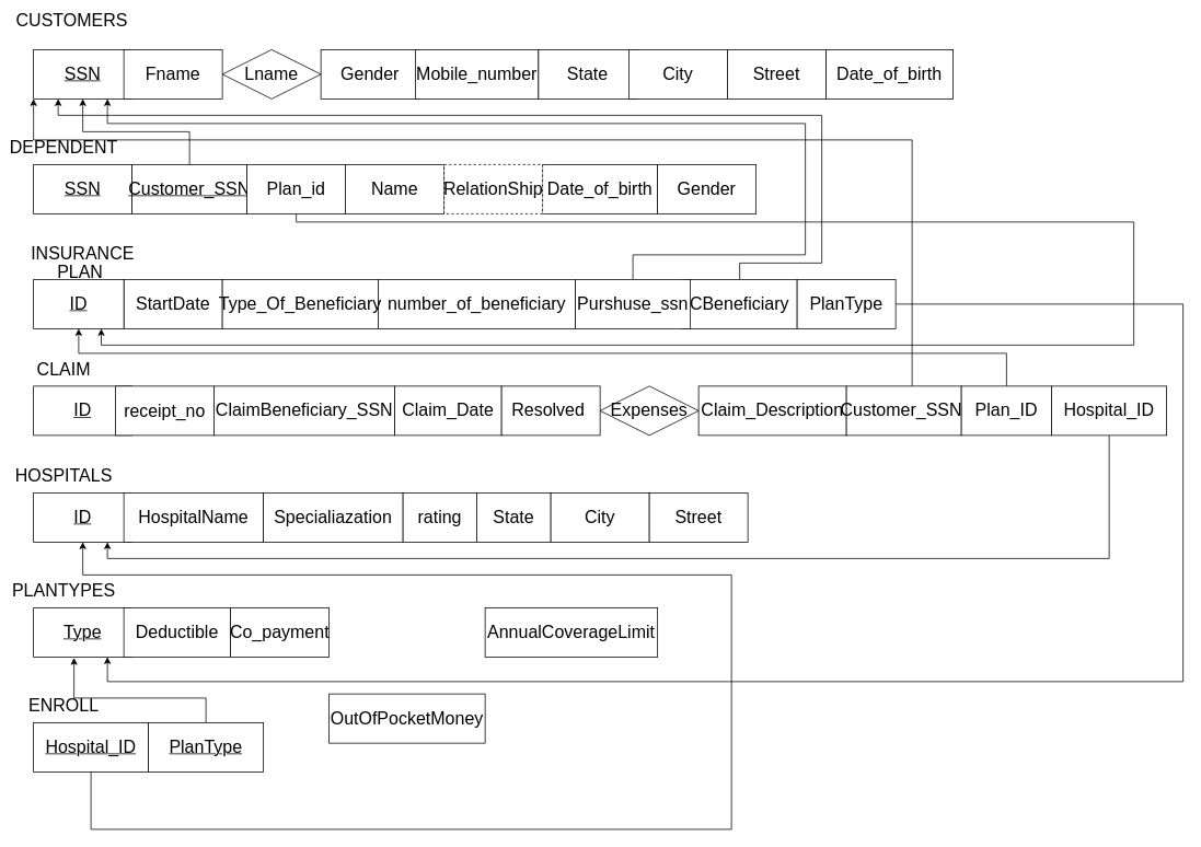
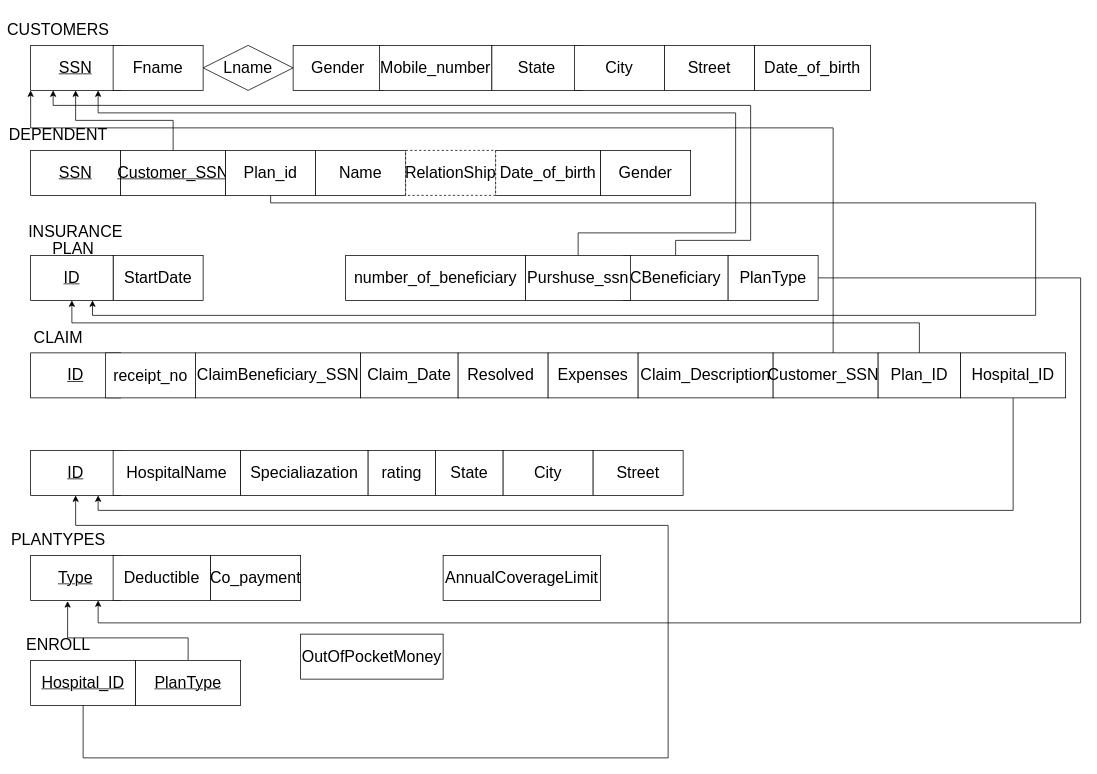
- <mxCell id="10" value="&lt;span style=&quot;font-size: 16.0pt ; line-height: 107% ; font-family: &amp;#34;calibri&amp;#34; , sans-serif&quot;&gt;CUSTOMERS&amp;nbsp;&lt;/span&gt;" style="text;html=1;strokeColor=none;fillColor=none;align=center;verticalAlign=middle;whiteSpace=wrap;rounded=0;" parent="1" vertex="1"><mxGeometry x="30" y="5" width="120" height="40" as="geometry" /></mxCell>
+ <mxCell id="10" value="&lt;span style=&quot;font-size: 16.0pt ; line-height: 107% ; font-family: &amp;#34;calibri&amp;#34; , sans-serif&quot;&gt;CUSTOMERS&amp;nbsp;&lt;/span&gt;" style="text;html=1;strokeColor=none;fillColor=none;align=center;verticalAlign=middle;whiteSpace=wrap;rounded=0;" parent="1" vertex="1"><mxGeometry x="20" y="20" width="120" height="40" as="geometry" /></mxCell>
- <mxCell id="21" value="&lt;span style=&quot;font-size: 16.0pt ; line-height: 107% ; font-family: &amp;#34;calibri&amp;#34; , sans-serif&quot;&gt;Type_Of_Beneficiary&lt;/span&gt;" style="rounded=0;whiteSpace=wrap;html=1;" parent="1" vertex="1"><mxGeometry x="270" y="340" width="190" height="60" as="geometry" /></mxCell>
- <mxCell id="34" value="&lt;span style=&quot;font-size: 16.0pt ; line-height: 107% ; font-family: &amp;#34;calibri&amp;#34; , sans-serif&quot;&gt;Expenses&lt;/span&gt;" style="rhombus;whiteSpace=wrap;html=1;" parent="1" vertex="1"><mxGeometry x="730" y="470" width="120" height="60" as="geometry" /></mxCell>
+ <mxCell id="34" value="&lt;span style=&quot;font-size: 16.0pt ; line-height: 107% ; font-family: &amp;#34;calibri&amp;#34; , sans-serif&quot;&gt;Expenses&lt;/span&gt;" style="rounded=0;whiteSpace=wrap;html=1;" parent="1" vertex="1"><mxGeometry x="730" y="470" width="120" height="60" as="geometry" /></mxCell>
- <mxCell id="48" value="&lt;span style=&quot;font-size: 16.0pt ; line-height: 107% ; font-family: &amp;#34;calibri&amp;#34; , sans-serif&quot;&gt;HOSPITALS&amp;nbsp;&lt;/span&gt;" style="text;html=1;strokeColor=none;fillColor=none;align=center;verticalAlign=middle;whiteSpace=wrap;rounded=0;" parent="1" vertex="1"><mxGeometry x="20" y="560" width="120" height="40" as="geometry" /></mxCell>
